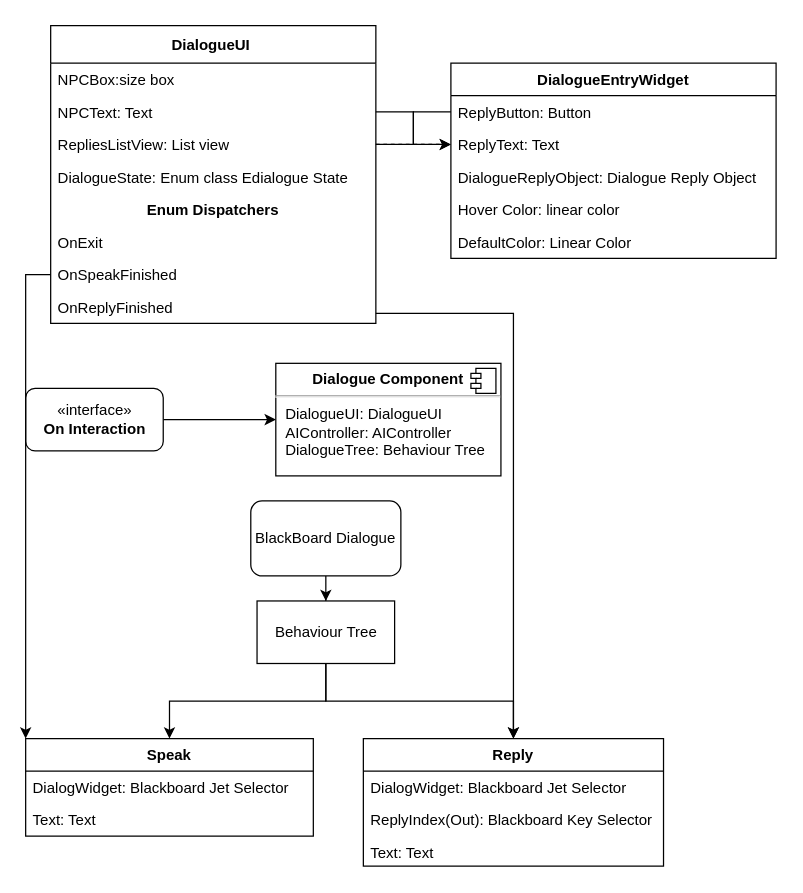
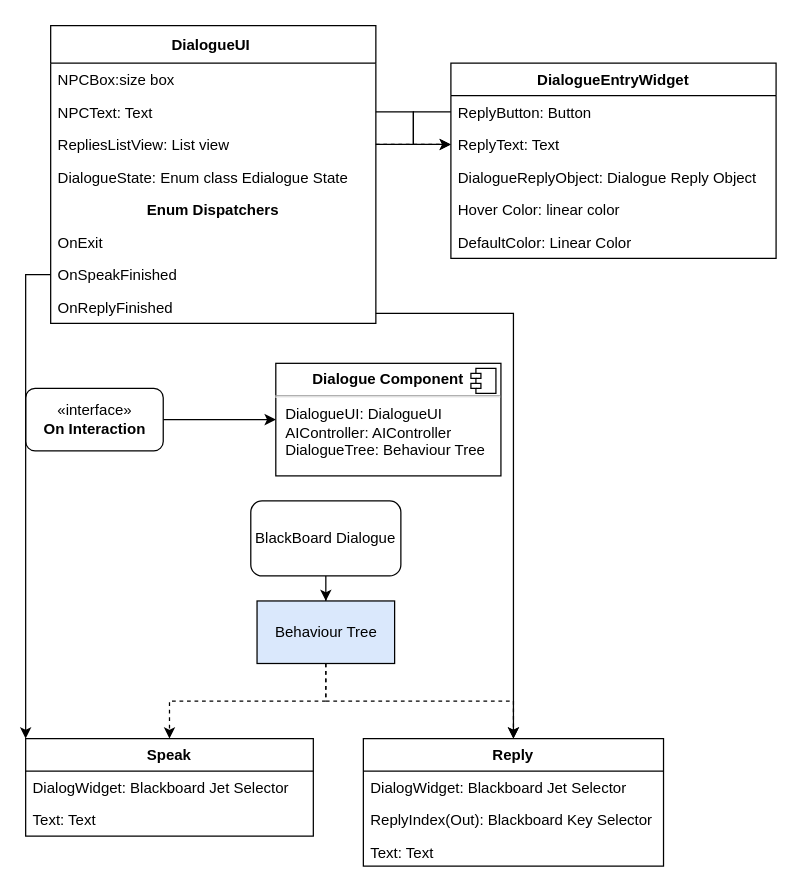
- <mxCell id="34" value="Behaviour Tree" style="html=1;" vertex="1" parent="1"><mxGeometry x="205" y="480" width="110" height="50" as="geometry" /></mxCell>
+ <mxCell id="34" value="Behaviour Tree" style="html=1;fillColor=#dae8fc;" vertex="1" parent="1"><mxGeometry x="205" y="480" width="110" height="50" as="geometry" /></mxCell>
- <mxCell id="32" style="edgeStyle=orthogonalEdgeStyle;rounded=0;orthogonalLoop=1;jettySize=auto;html=1;entryX=0.5;entryY=0;entryDx=0;entryDy=0;" edge="1" parent="1" source="34" target="21"><mxGeometry relative="1" as="geometry" /></mxCell>
+ <mxCell id="32" style="edgeStyle=orthogonalEdgeStyle;rounded=0;orthogonalLoop=1;jettySize=auto;html=1;entryX=0.5;entryY=0;entryDx=0;entryDy=0;dashed=1;" edge="1" parent="1" source="34" target="21"><mxGeometry relative="1" as="geometry" /></mxCell>
- <mxCell id="33" style="edgeStyle=orthogonalEdgeStyle;rounded=0;orthogonalLoop=1;jettySize=auto;html=1;" edge="1" parent="1" source="34" target="24"><mxGeometry relative="1" as="geometry"><Array as="points"><mxPoint x="260" y="560" /><mxPoint x="410" y="560" /></Array></mxGeometry></mxCell>
+ <mxCell id="33" style="edgeStyle=orthogonalEdgeStyle;rounded=0;orthogonalLoop=1;jettySize=auto;html=1;dashed=1;" edge="1" parent="1" source="34" target="24"><mxGeometry relative="1" as="geometry"><Array as="points"><mxPoint x="260" y="560" /><mxPoint x="410" y="560" /></Array></mxGeometry></mxCell>
